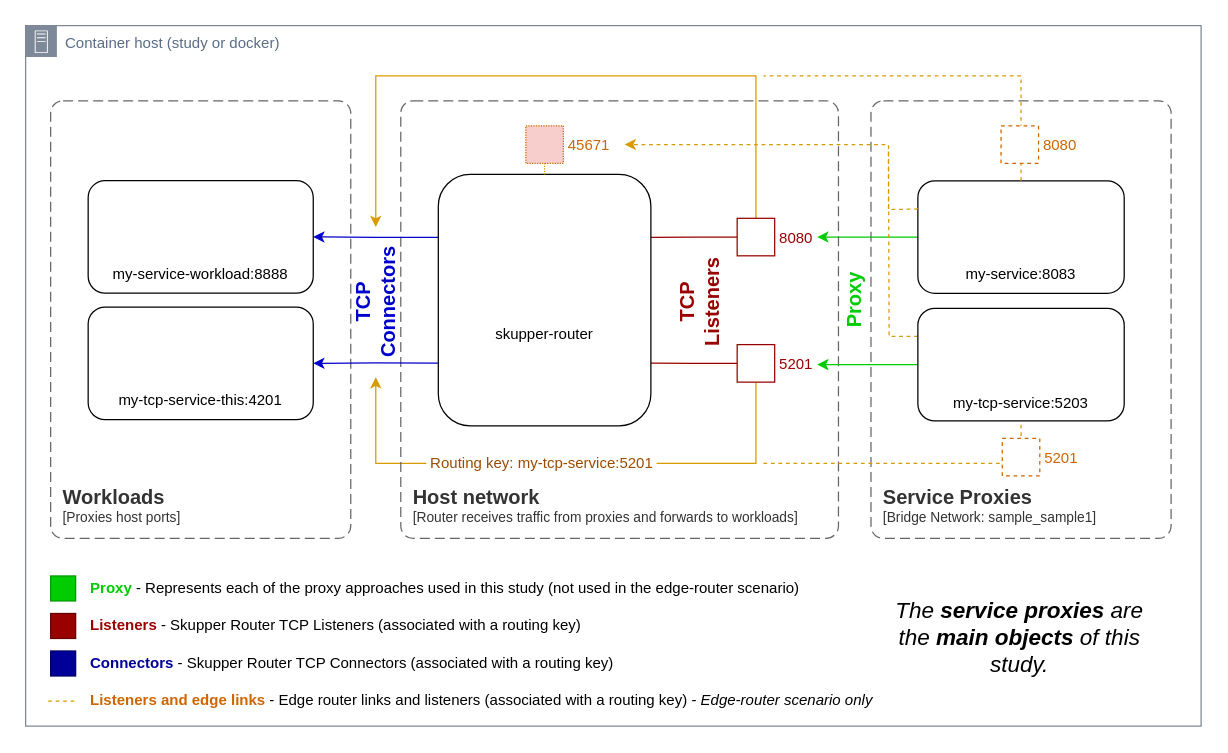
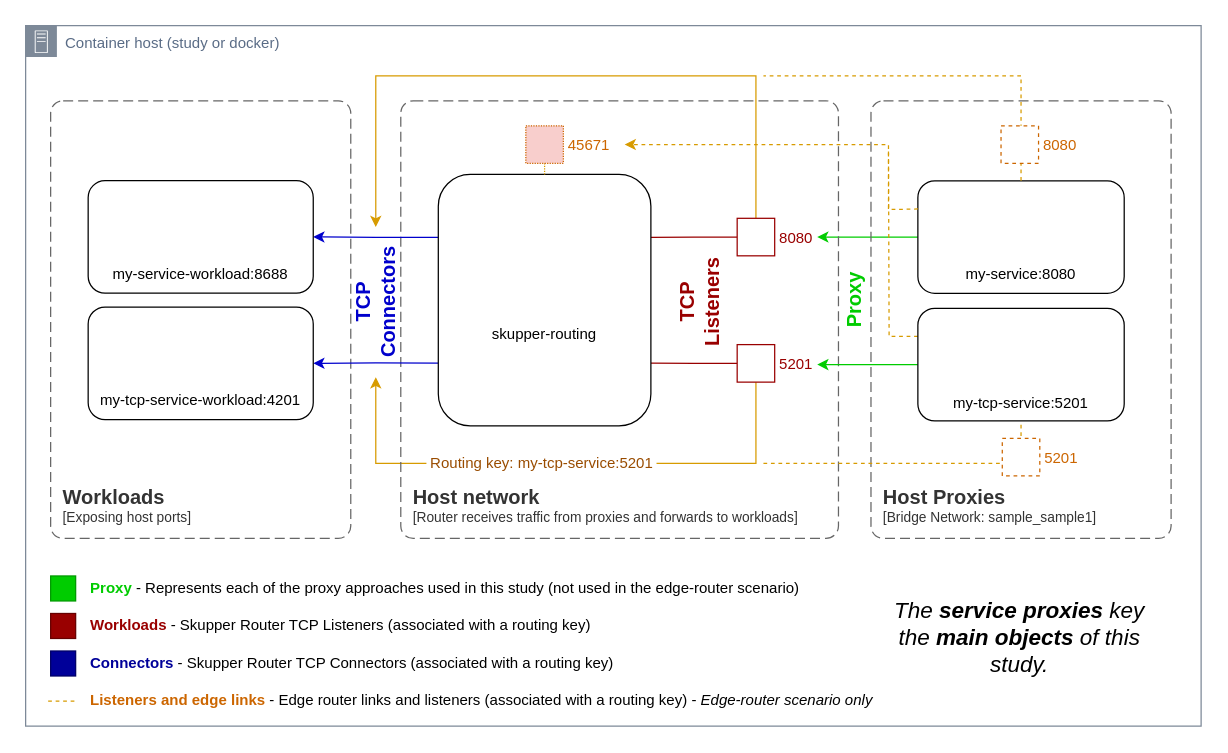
- <mxCell id="24" value="my-service-workload:8888" style="shape=image;verticalLabelPosition=bottom;labelBackgroundColor=default;verticalAlign=top;aspect=fixed;imageAspect=0;image=https://www.justinleegrant.com/assets/img/2021/podman.png;" vertex="1" parent="1"><mxGeometry x="136.84" y="158.88" width="46.324" height="46.118" as="geometry" /></mxCell>
+ <mxCell id="24" value="my-service-workload:8688" style="shape=image;verticalLabelPosition=bottom;labelBackgroundColor=default;verticalAlign=top;aspect=fixed;imageAspect=0;image=https://www.justinleegrant.com/assets/img/2021/podman.png;" vertex="1" parent="1"><mxGeometry x="136.84" y="158.88" width="46.324" height="46.118" as="geometry" /></mxCell>
- <mxCell id="5" value="my-service:8083" style="shape=image;verticalLabelPosition=bottom;labelBackgroundColor=default;verticalAlign=top;aspect=fixed;imageAspect=0;image=https://www.justinleegrant.com/assets/img/2021/podman.png;" parent="1" vertex="1"><mxGeometry x="792.84" y="159" width="46.324" height="46.118" as="geometry" /></mxCell>
+ <mxCell id="5" value="my-service:8080" style="shape=image;verticalLabelPosition=bottom;labelBackgroundColor=default;verticalAlign=top;aspect=fixed;imageAspect=0;image=https://www.justinleegrant.com/assets/img/2021/podman.png;" parent="1" vertex="1"><mxGeometry x="792.84" y="159" width="46.324" height="46.118" as="geometry" /></mxCell>
- <mxCell id="18" value="skupper-router" style="shape=image;verticalLabelPosition=bottom;labelBackgroundColor=default;verticalAlign=top;aspect=fixed;imageAspect=0;image=https://www.justinleegrant.com/assets/img/2021/podman.png;" parent="1" vertex="1"><mxGeometry x="411.84" y="206.94" width="46.324" height="46.118" as="geometry" /></mxCell>
+ <mxCell id="18" value="skupper-routing" style="shape=image;verticalLabelPosition=bottom;labelBackgroundColor=default;verticalAlign=top;aspect=fixed;imageAspect=0;image=https://www.justinleegrant.com/assets/img/2021/podman.png;" parent="1" vertex="1"><mxGeometry x="411.84" y="206.94" width="46.324" height="46.118" as="geometry" /></mxCell>
- <mxCell id="26" value="my-tcp-service-this:4201" style="shape=image;verticalLabelPosition=bottom;labelBackgroundColor=default;verticalAlign=top;aspect=fixed;imageAspect=0;image=https://www.justinleegrant.com/assets/img/2021/podman.png;" vertex="1" parent="1"><mxGeometry x="136.84" y="260" width="46.324" height="46.118" as="geometry" /></mxCell>
+ <mxCell id="26" value="my-tcp-service-workload:4201" style="shape=image;verticalLabelPosition=bottom;labelBackgroundColor=default;verticalAlign=top;aspect=fixed;imageAspect=0;image=https://www.justinleegrant.com/assets/img/2021/podman.png;" vertex="1" parent="1"><mxGeometry x="136.84" y="260" width="46.324" height="46.118" as="geometry" /></mxCell>
- <mxCell id="22" value="my-tcp-service:5203" style="shape=image;verticalLabelPosition=bottom;labelBackgroundColor=default;verticalAlign=top;aspect=fixed;imageAspect=0;image=https://www.justinleegrant.com/assets/img/2021/podman.png;" vertex="1" parent="1"><mxGeometry x="792.84" y="262" width="46.324" height="46.118" as="geometry" /></mxCell>
+ <mxCell id="22" value="my-tcp-service:5201" style="shape=image;verticalLabelPosition=bottom;labelBackgroundColor=default;verticalAlign=top;aspect=fixed;imageAspect=0;image=https://www.justinleegrant.com/assets/img/2021/podman.png;" vertex="1" parent="1"><mxGeometry x="792.84" y="262" width="46.324" height="46.118" as="geometry" /></mxCell>
- <mxCell id="14" value="&lt;font style=&quot;font-size: 16px&quot;&gt;&lt;b&gt;&lt;div style=&quot;text-align: left&quot;&gt;&#10;Workloads&lt;/div&gt;&lt;/b&gt;&lt;/font&gt;&lt;div style=&quot;text-align: left&quot;&gt;[Proxies host ports]&lt;/div&gt;" style="rounded=1;fontSize=11;whiteSpace=wrap;html=1;dashed=1;arcSize=20;fillColor=none;strokeColor=#666666;fontColor=#333333;labelBackgroundColor=none;align=left;verticalAlign=bottom;labelBorderColor=none;spacingTop=0;spacing=10;dashPattern=8 4;metaEdit=1;rotatable=0;perimeter=rectanglePerimeter;noLabel=0;labelPadding=0;allowArrows=0;connectable=0;expand=0;recursiveResize=0;editable=1;pointerEvents=0;absoluteArcSize=1;points=[[0.25,0,0],[0.5,0,0],[0.75,0,0],[1,0.25,0],[1,0.5,0],[1,0.75,0],[0.75,1,0],[0.5,1,0],[0.25,1,0],[0,0.75,0],[0,0.5,0],[0,0.25,0]];" vertex="1" parent="1"><mxGeometry x="40" y="80" width="240" height="350" as="geometry" /></mxCell>
+ <mxCell id="14" value="&lt;font style=&quot;font-size: 16px&quot;&gt;&lt;b&gt;&lt;div style=&quot;text-align: left&quot;&gt;&#10;Workloads&lt;/div&gt;&lt;/b&gt;&lt;/font&gt;&lt;div style=&quot;text-align: left&quot;&gt;[Exposing host ports]&lt;/div&gt;" style="rounded=1;fontSize=11;whiteSpace=wrap;html=1;dashed=1;arcSize=20;fillColor=none;strokeColor=#666666;fontColor=#333333;labelBackgroundColor=none;align=left;verticalAlign=bottom;labelBorderColor=none;spacingTop=0;spacing=10;dashPattern=8 4;metaEdit=1;rotatable=0;perimeter=rectanglePerimeter;noLabel=0;labelPadding=0;allowArrows=0;connectable=0;expand=0;recursiveResize=0;editable=1;pointerEvents=0;absoluteArcSize=1;points=[[0.25,0,0],[0.5,0,0],[0.75,0,0],[1,0.25,0],[1,0.5,0],[1,0.75,0],[0.75,1,0],[0.5,1,0],[0.25,1,0],[0,0.75,0],[0,0.5,0],[0,0.25,0]];" vertex="1" parent="1"><mxGeometry x="40" y="80" width="240" height="350" as="geometry" /></mxCell>
- <mxCell id="6" value="&lt;font style=&quot;font-size: 16px&quot;&gt;&lt;b&gt;&lt;div style=&quot;text-align: left&quot;&gt;Service Proxies&lt;/div&gt;&lt;/b&gt;&lt;/font&gt;&lt;div style=&quot;text-align: left&quot;&gt;[Bridge Network: sample_sample1]&lt;/div&gt;" style="rounded=1;fontSize=11;whiteSpace=wrap;html=1;dashed=1;arcSize=20;fillColor=none;strokeColor=#666666;fontColor=#333333;labelBackgroundColor=none;align=left;verticalAlign=bottom;labelBorderColor=none;spacingTop=0;spacing=10;dashPattern=8 4;metaEdit=1;rotatable=0;perimeter=rectanglePerimeter;noLabel=0;labelPadding=0;allowArrows=0;connectable=0;expand=0;recursiveResize=0;editable=1;pointerEvents=0;absoluteArcSize=1;points=[[0.25,0,0],[0.5,0,0],[0.75,0,0],[1,0.25,0],[1,0.5,0],[1,0.75,0],[0.75,1,0],[0.5,1,0],[0.25,1,0],[0,0.75,0],[0,0.5,0],[0,0.25,0]];" parent="1" vertex="1"><mxGeometry x="696" y="80" width="240" height="350" as="geometry" /></mxCell>
+ <mxCell id="6" value="&lt;font style=&quot;font-size: 16px&quot;&gt;&lt;b&gt;&lt;div style=&quot;text-align: left&quot;&gt;Host Proxies&lt;/div&gt;&lt;/b&gt;&lt;/font&gt;&lt;div style=&quot;text-align: left&quot;&gt;[Bridge Network: sample_sample1]&lt;/div&gt;" style="rounded=1;fontSize=11;whiteSpace=wrap;html=1;dashed=1;arcSize=20;fillColor=none;strokeColor=#666666;fontColor=#333333;labelBackgroundColor=none;align=left;verticalAlign=bottom;labelBorderColor=none;spacingTop=0;spacing=10;dashPattern=8 4;metaEdit=1;rotatable=0;perimeter=rectanglePerimeter;noLabel=0;labelPadding=0;allowArrows=0;connectable=0;expand=0;recursiveResize=0;editable=1;pointerEvents=0;absoluteArcSize=1;points=[[0.25,0,0],[0.5,0,0],[0.75,0,0],[1,0.25,0],[1,0.5,0],[1,0.75,0],[0.75,1,0],[0.5,1,0],[0.25,1,0],[0,0.75,0],[0,0.5,0],[0,0.25,0]];" parent="1" vertex="1"><mxGeometry x="696" y="80" width="240" height="350" as="geometry" /></mxCell>
- <mxCell id="34" value="&lt;b style=&quot;&quot;&gt;&lt;font color=&quot;#990000&quot;&gt;Listeners&lt;/font&gt;&lt;font color=&quot;#00cc00&quot;&gt;&amp;nbsp;&lt;/font&gt;&lt;/b&gt;- Skupper Router TCP Listeners (associated with a routing key)" style="text;html=1;align=left;verticalAlign=middle;whiteSpace=wrap;rounded=0;" vertex="1" parent="1"><mxGeometry x="70" y="485" width="420" height="30" as="geometry" /></mxCell>
+ <mxCell id="34" value="&lt;b style=&quot;&quot;&gt;&lt;font color=&quot;#990000&quot;&gt;Workloads&lt;/font&gt;&lt;font color=&quot;#00cc00&quot;&gt;&amp;nbsp;&lt;/font&gt;&lt;/b&gt;- Skupper Router TCP Listeners (associated with a routing key)" style="text;html=1;align=left;verticalAlign=middle;whiteSpace=wrap;rounded=0;" vertex="1" parent="1"><mxGeometry x="70" y="485" width="420" height="30" as="geometry" /></mxCell>
- <mxCell id="38" value="The &lt;b&gt;service proxies&lt;/b&gt; are the &lt;b&gt;main objects&lt;/b&gt; of this study." style="text;html=1;align=center;verticalAlign=middle;whiteSpace=wrap;rounded=0;fontSize=18;fontStyle=2" vertex="1" parent="1"><mxGeometry x="700" y="460" width="230" height="100" as="geometry" /></mxCell>
+ <mxCell id="38" value="The &lt;b&gt;service proxies&lt;/b&gt; key the &lt;b&gt;main objects&lt;/b&gt; of this study." style="text;html=1;align=center;verticalAlign=middle;whiteSpace=wrap;rounded=0;fontSize=18;fontStyle=2" vertex="1" parent="1"><mxGeometry x="700" y="460" width="230" height="100" as="geometry" /></mxCell>
